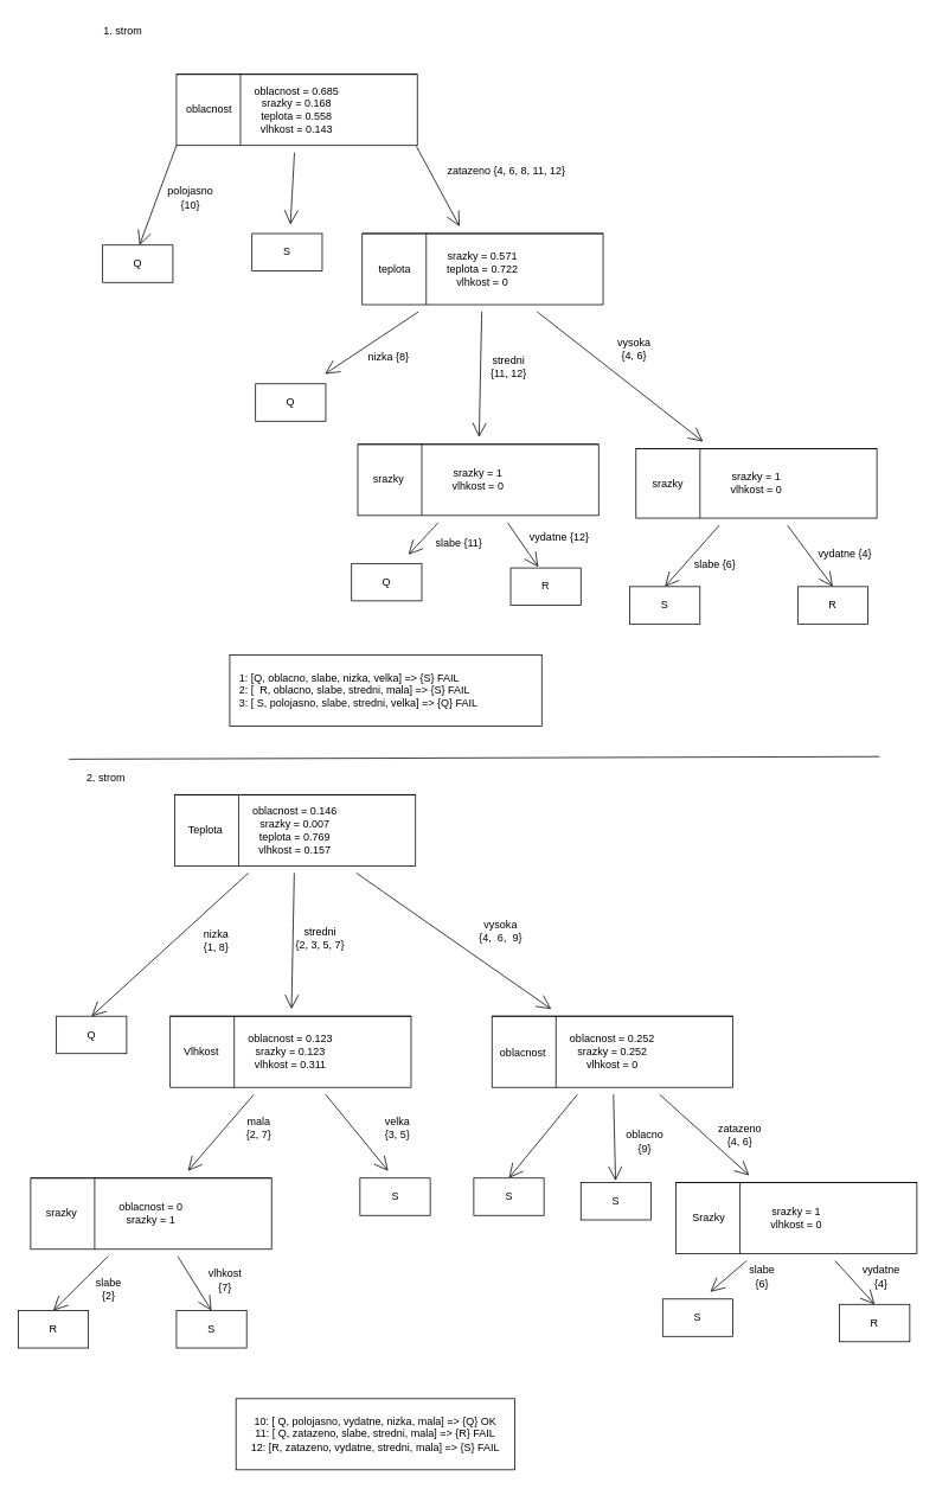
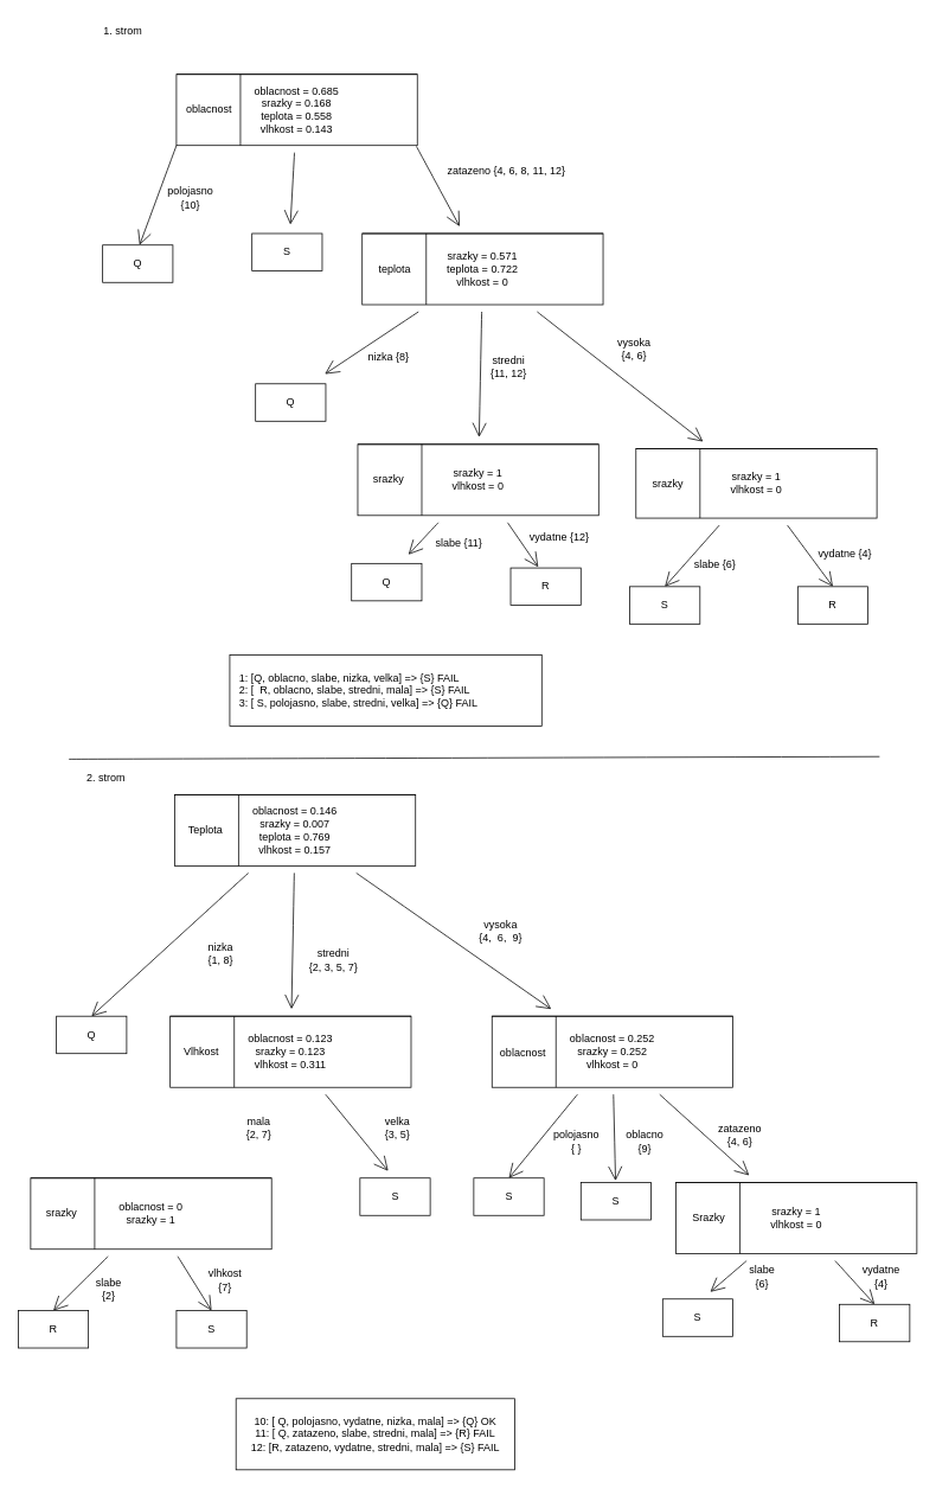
- <mxCell id="50" value="stredni&lt;br&gt;{2, 3, 5, 7}" style="text;strokeColor=none;fillColor=none;html=1;align=center;verticalAlign=middle;whiteSpace=wrap;rounded=0;hachureGap=4;" parent="1" vertex="1"><mxGeometry x="330" y="1039" width="60" height="30" as="geometry" /></mxCell>
+ <mxCell id="50" value="stredni&lt;br&gt;{2, 3, 5, 7}" style="text;strokeColor=none;fillColor=none;html=1;align=center;verticalAlign=middle;whiteSpace=wrap;rounded=0;hachureGap=4;" parent="1" vertex="1"><mxGeometry x="345" y="1064" width="60" height="30" as="geometry" /></mxCell>
- <mxCell id="46" value="nizka &lt;br&gt;{1, 8}" style="text;strokeColor=none;fillColor=none;html=1;align=center;verticalAlign=middle;whiteSpace=wrap;rounded=0;hachureGap=4;" parent="1" vertex="1"><mxGeometry x="213" y="1042" width="60" height="30" as="geometry" /></mxCell>
+ <mxCell id="46" value="nizka &lt;br&gt;{1, 8}" style="text;strokeColor=none;fillColor=none;html=1;align=center;verticalAlign=middle;whiteSpace=wrap;rounded=0;hachureGap=4;" parent="1" vertex="1"><mxGeometry x="218" y="1057" width="60" height="30" as="geometry" /></mxCell>
- <mxCell id="47" style="edgeStyle=none;curved=1;rounded=0;orthogonalLoop=1;jettySize=auto;html=1;endArrow=open;startSize=14;endSize=14;sourcePerimeterSpacing=8;targetPerimeterSpacing=8;" parent="1" source="49" target="54" edge="1"><mxGeometry relative="1" as="geometry" /></mxCell>
+ <mxCell id="70" value="polojasno&lt;br&gt;{ }" style="text;strokeColor=none;fillColor=none;html=1;align=center;verticalAlign=middle;whiteSpace=wrap;rounded=0;hachureGap=4;" parent="1" vertex="1"><mxGeometry x="618" y="1268" width="60" height="30" as="geometry" /></mxCell>
